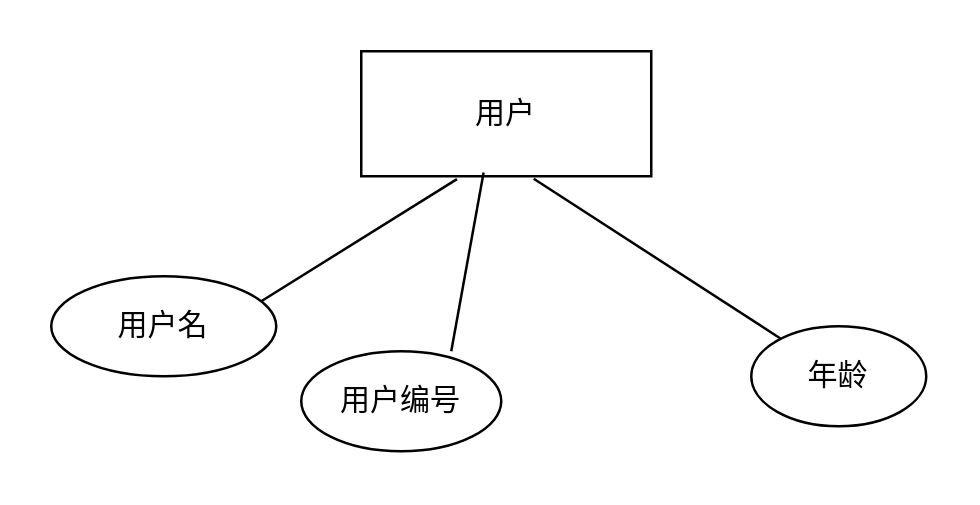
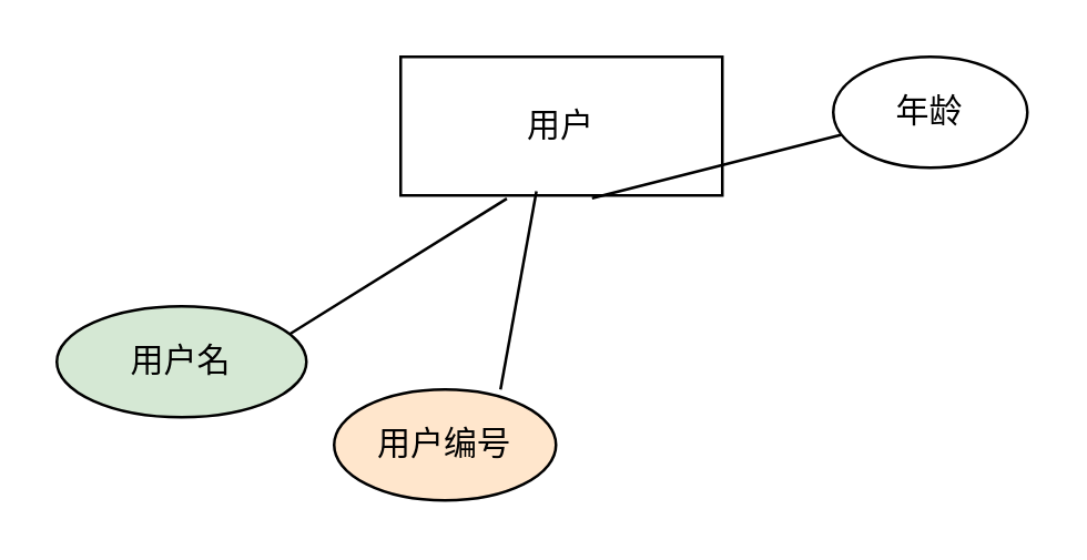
- <mxCell id="5" value="用户名" style="ellipse;whiteSpace=wrap;html=1;" vertex="1" parent="1"><mxGeometry x="20" y="110" width="90" height="40" as="geometry" /></mxCell>
+ <mxCell id="5" value="用户名" style="ellipse;whiteSpace=wrap;html=1;fillColor=#d5e8d4;" vertex="1" parent="1"><mxGeometry x="20" y="110" width="90" height="40" as="geometry" /></mxCell>
- <mxCell id="7" value="年龄" style="ellipse;whiteSpace=wrap;html=1;" vertex="1" parent="1"><mxGeometry x="300" y="130" width="70" height="40" as="geometry" /></mxCell>
+ <mxCell id="7" value="年龄" style="ellipse;whiteSpace=wrap;html=1;" vertex="1" parent="1"><mxGeometry x="300" y="20" width="70" height="40" as="geometry" /></mxCell>
- <mxCell id="6" value="用户编号" style="ellipse;whiteSpace=wrap;html=1;" vertex="1" parent="1"><mxGeometry x="120" y="140" width="80" height="40" as="geometry" /></mxCell>
+ <mxCell id="6" value="用户编号" style="ellipse;whiteSpace=wrap;html=1;fillColor=#ffe6cc;" vertex="1" parent="1"><mxGeometry x="120" y="140" width="80" height="40" as="geometry" /></mxCell>
